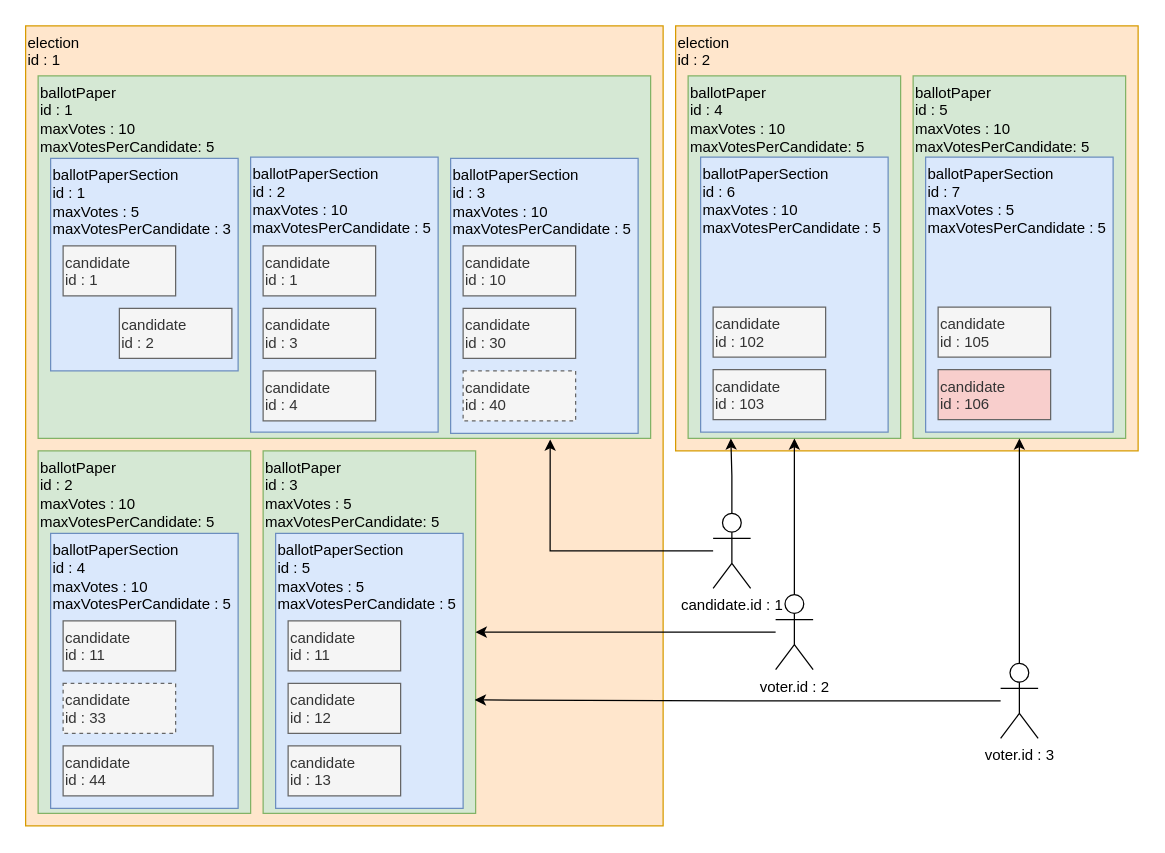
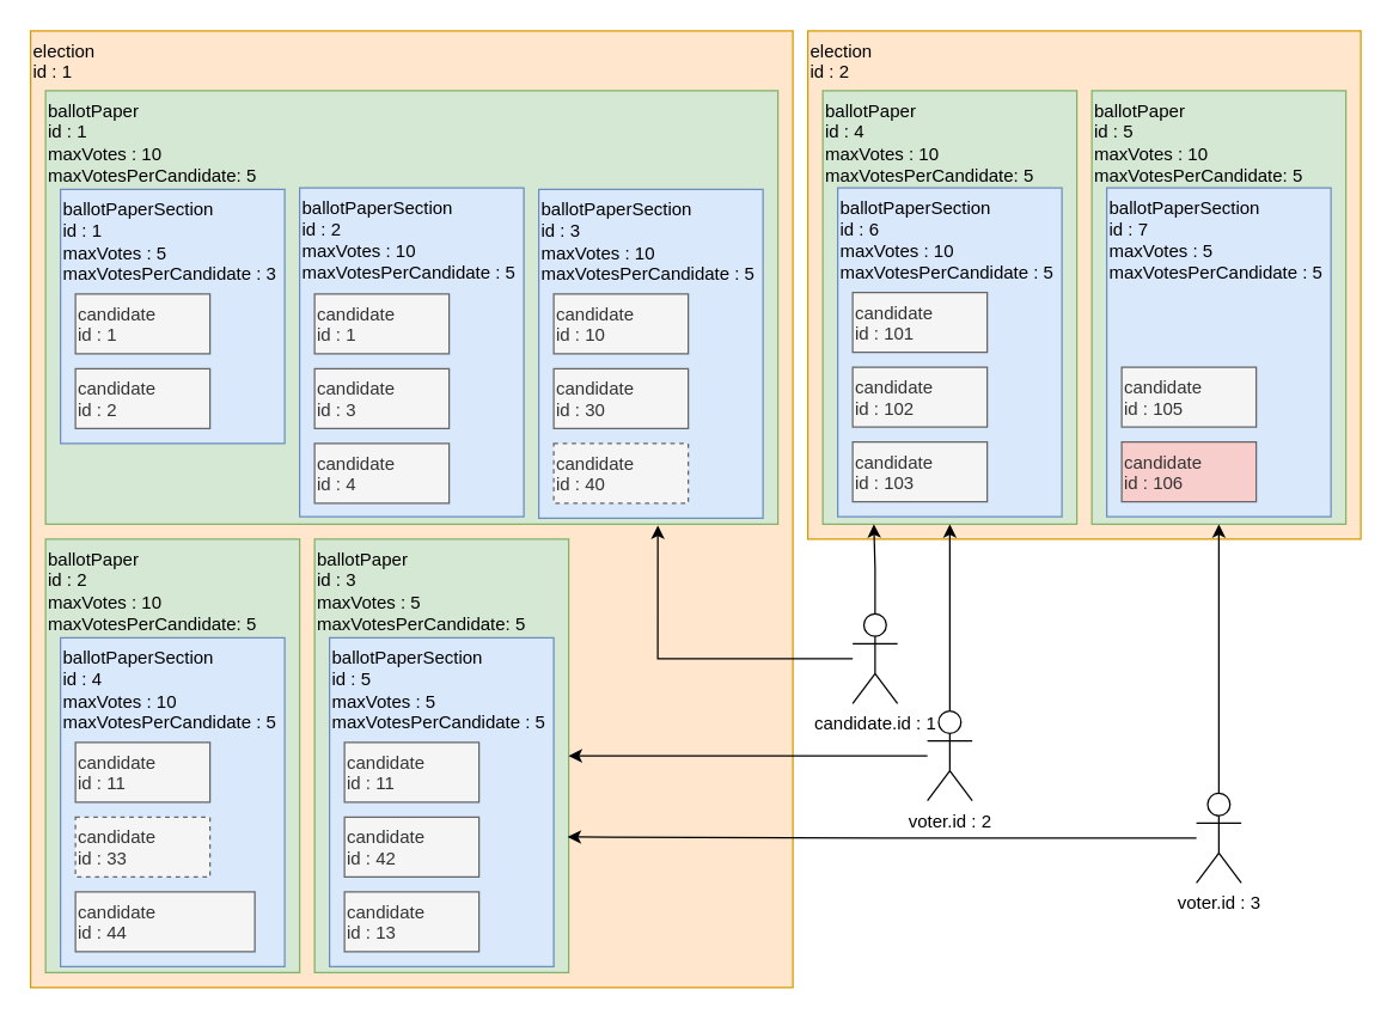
+ <mxCell id="28" value="candidate&lt;div&gt;id : 101&lt;/div&gt;" style="rounded=0;whiteSpace=wrap;html=1;align=left;verticalAlign=top;fillColor=#f5f5f5;fontColor=#333333;strokeColor=#666666;" parent="1" vertex="1"><mxGeometry x="570" y="195" width="90" height="40" as="geometry" /></mxCell>
- <mxCell id="6" value="candidate&lt;div&gt;id : 2&lt;/div&gt;" style="rounded=0;whiteSpace=wrap;html=1;align=left;verticalAlign=top;fillColor=#f5f5f5;fontColor=#333333;strokeColor=#666666;" parent="1" vertex="1"><mxGeometry x="95" y="246" width="90" height="40" as="geometry" /></mxCell>
+ <mxCell id="6" value="candidate&lt;div&gt;id : 2&lt;/div&gt;" style="rounded=0;whiteSpace=wrap;html=1;align=left;verticalAlign=top;fillColor=#f5f5f5;fontColor=#333333;strokeColor=#666666;" parent="1" vertex="1"><mxGeometry x="50" y="246" width="90" height="40" as="geometry" /></mxCell>
- <mxCell id="23" value="candidate&lt;div&gt;id : 12&lt;/div&gt;" style="rounded=0;whiteSpace=wrap;html=1;align=left;verticalAlign=top;fillColor=#f5f5f5;fontColor=#333333;strokeColor=#666666;" parent="1" vertex="1"><mxGeometry x="230" y="546" width="90" height="40" as="geometry" /></mxCell>
+ <mxCell id="23" value="candidate&lt;div&gt;id : 42&lt;/div&gt;" style="rounded=0;whiteSpace=wrap;html=1;align=left;verticalAlign=top;fillColor=#f5f5f5;fontColor=#333333;strokeColor=#666666;" parent="1" vertex="1"><mxGeometry x="230" y="546" width="90" height="40" as="geometry" /></mxCell>
